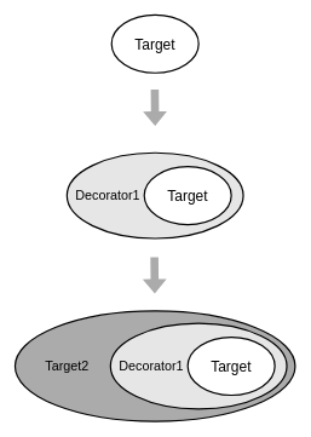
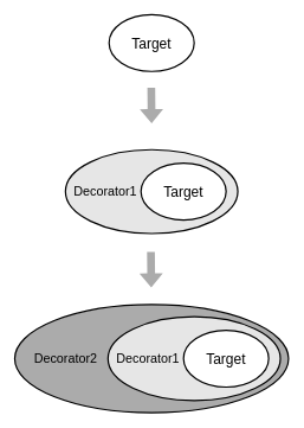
- <mxCell id="12" value="Target2&lt;br&gt;" style="text;html=1;strokeColor=none;fillColor=none;align=center;verticalAlign=middle;whiteSpace=wrap;rounded=0;fontSize=18;" vertex="1" parent="1"><mxGeometry x="43.5" y="494" width="96" height="20" as="geometry" /></mxCell>
+ <mxCell id="12" value="Decorator2&lt;br&gt;" style="text;html=1;strokeColor=none;fillColor=none;align=center;verticalAlign=middle;whiteSpace=wrap;rounded=0;fontSize=18;" vertex="1" parent="1"><mxGeometry x="43.5" y="494" width="96" height="20" as="geometry" /></mxCell>
